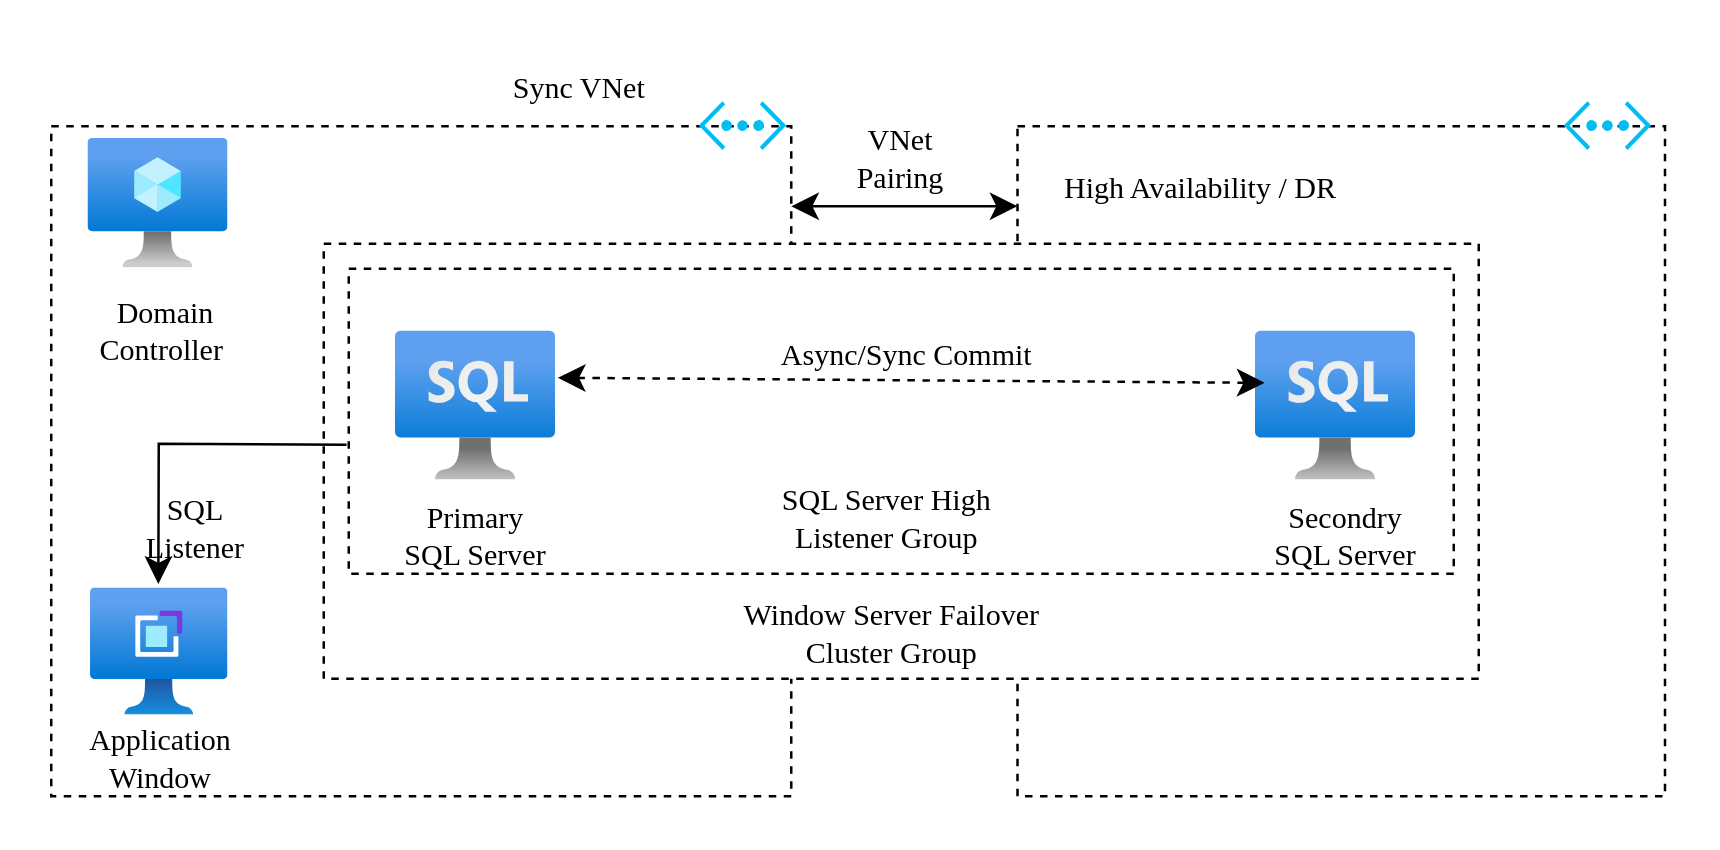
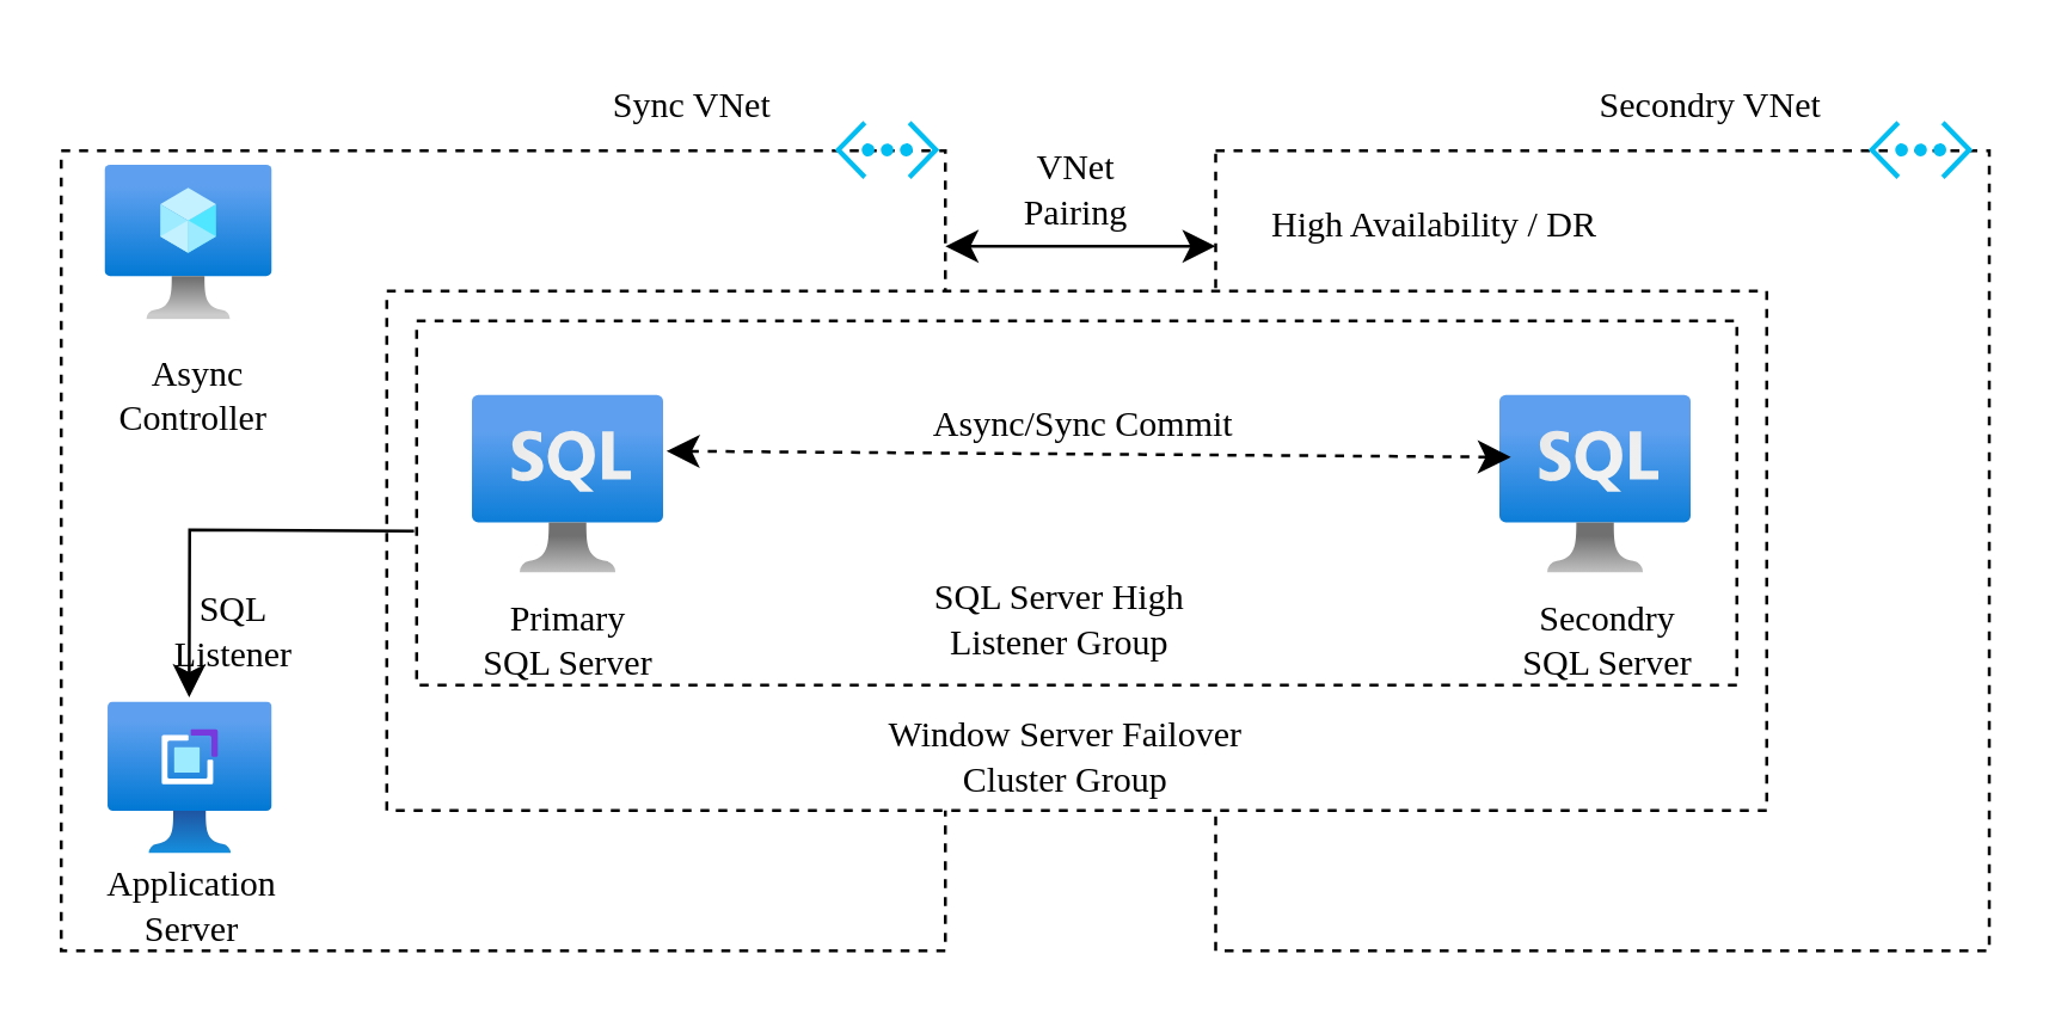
+ <mxCell id="20" value="Secondry VNet" style="text;html=1;align=center;verticalAlign=middle;whiteSpace=wrap;rounded=0;fontFamily=Georgia;" vertex="1" parent="1"><mxGeometry x="520" y="20" width="105" height="30" as="geometry" /></mxCell>
- <mxCell id="13" value="Domain Controller&amp;nbsp;" style="text;html=1;align=center;verticalAlign=middle;whiteSpace=wrap;rounded=0;fontFamily=Georgia;" vertex="1" parent="1"><mxGeometry x="36" y="117" width="60" height="30" as="geometry" /></mxCell>
+ <mxCell id="13" value="Async Controller&amp;nbsp;" style="text;html=1;align=center;verticalAlign=middle;whiteSpace=wrap;rounded=0;fontFamily=Georgia;" vertex="1" parent="1"><mxGeometry x="36" y="117" width="60" height="30" as="geometry" /></mxCell>
- <mxCell id="15" value="Application Window" style="text;html=1;align=center;verticalAlign=middle;whiteSpace=wrap;rounded=0;fontFamily=Georgia;" vertex="1" parent="1"><mxGeometry x="31.5" y="288" width="64" height="30" as="geometry" /></mxCell>
+ <mxCell id="15" value="Application Server" style="text;html=1;align=center;verticalAlign=middle;whiteSpace=wrap;rounded=0;fontFamily=Georgia;" vertex="1" parent="1"><mxGeometry x="31.5" y="288" width="64" height="30" as="geometry" /></mxCell>
